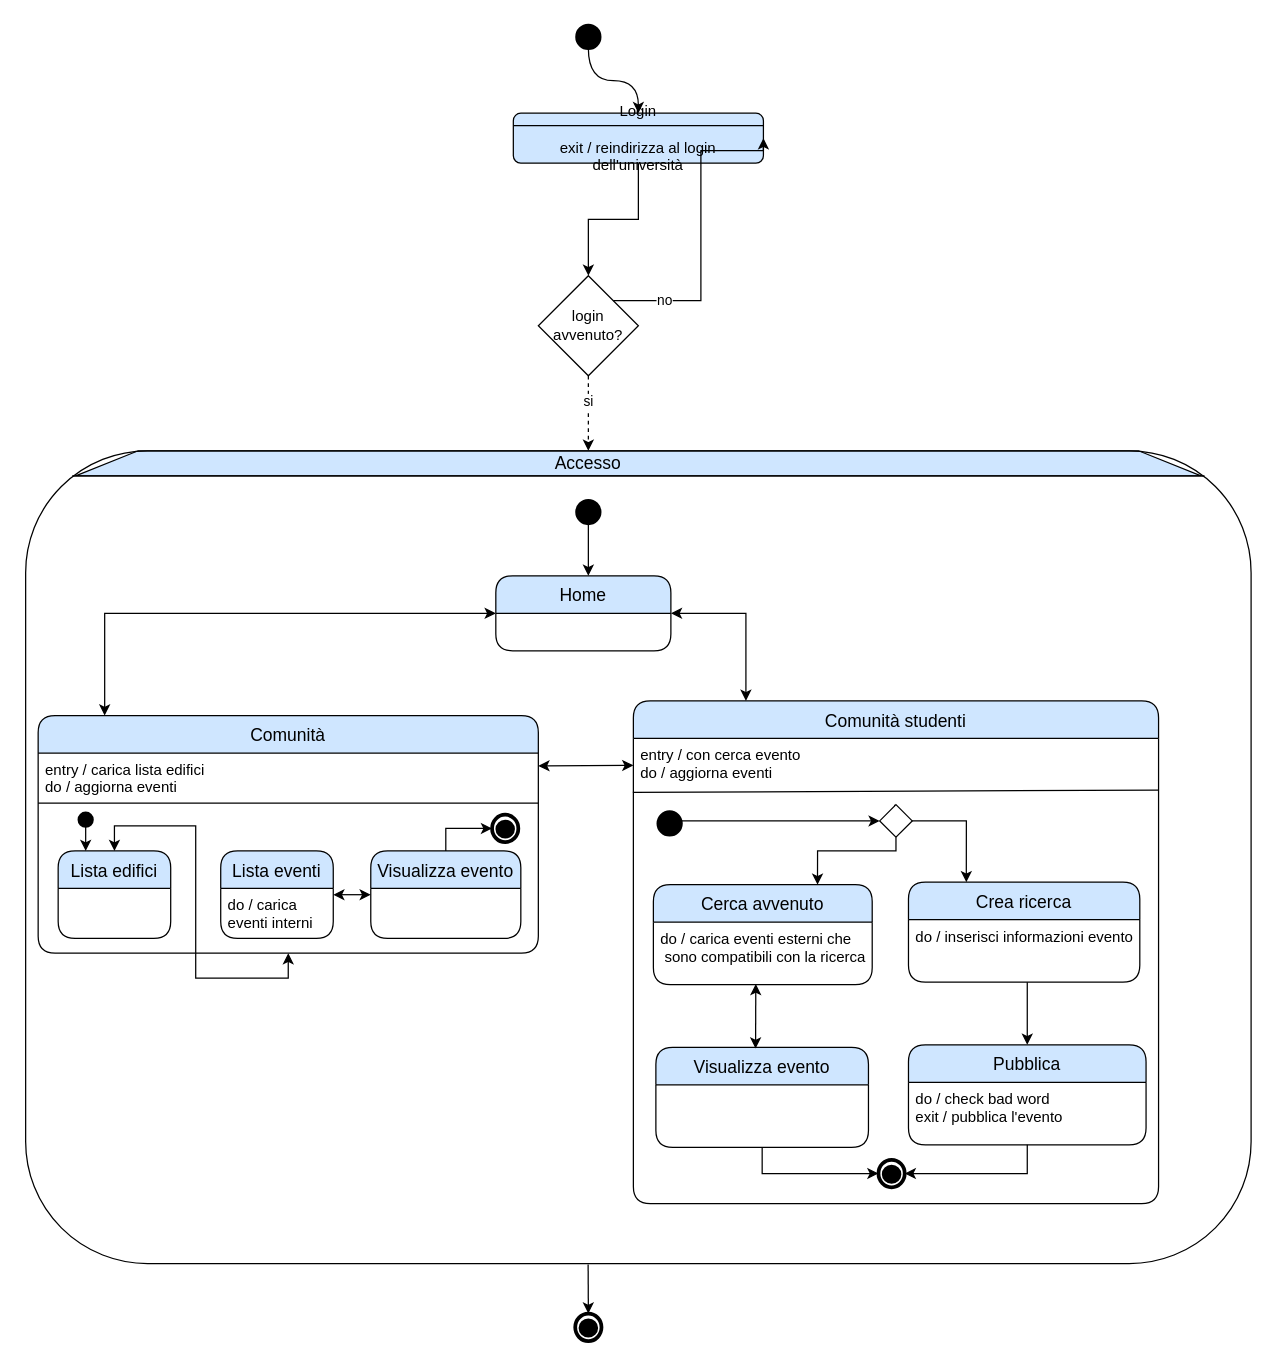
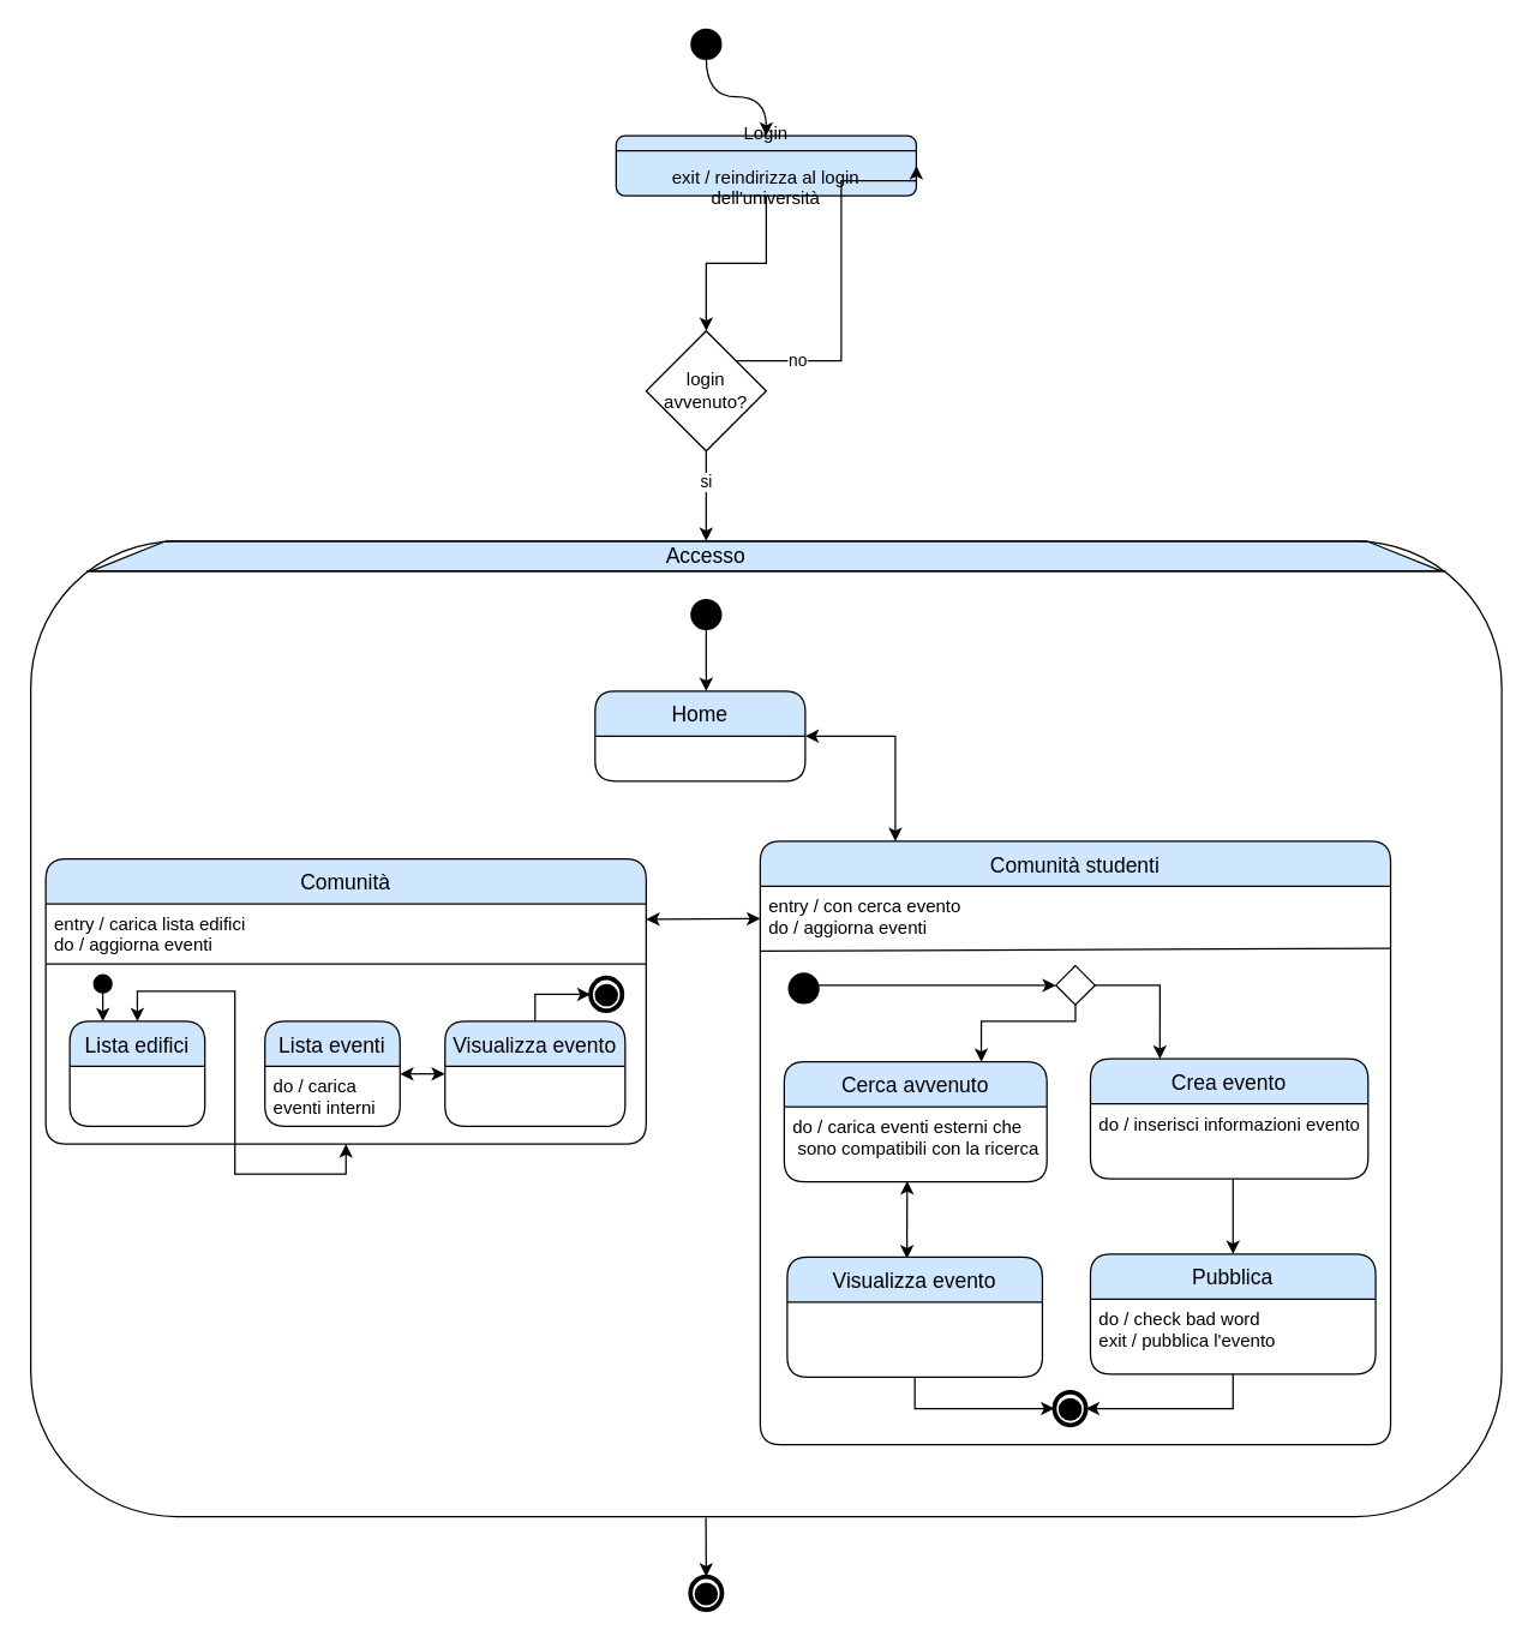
- <mxCell id="21" value="" style="edgeStyle=orthogonalEdgeStyle;rounded=0;orthogonalLoop=1;jettySize=auto;html=1;fontSize=14;dashed=1;" parent="1" source="23" target="60" edge="1"><mxGeometry relative="1" as="geometry" /></mxCell>
+ <mxCell id="21" value="" style="edgeStyle=orthogonalEdgeStyle;rounded=0;orthogonalLoop=1;jettySize=auto;html=1;fontSize=14;" parent="1" source="23" target="60" edge="1"><mxGeometry relative="1" as="geometry" /></mxCell>
- <mxCell id="28" style="edgeStyle=orthogonalEdgeStyle;rounded=0;orthogonalLoop=1;jettySize=auto;html=1;entryX=0.133;entryY=0;entryDx=0;entryDy=0;entryPerimeter=0;startArrow=classic;startFill=1;exitX=0;exitY=0.5;exitDx=0;exitDy=0;" parent="1" source="25" target="5" edge="1"><mxGeometry relative="1" as="geometry"><Array as="points"><mxPoint x="83" y="490" /></Array></mxGeometry></mxCell>
- <mxCell id="53" value="Crea ricerca" style="swimlane;childLayout=stackLayout;horizontal=1;startSize=30;horizontalStack=0;rounded=1;fontSize=14;fontStyle=0;strokeWidth=1;resizeParent=0;resizeLast=1;shadow=0;dashed=0;align=center;fillColor=#CFE6FF;" parent="1" vertex="1"><mxGeometry x="726" y="705" width="185" height="80" as="geometry" /></mxCell>
+ <mxCell id="53" value="Crea evento" style="swimlane;childLayout=stackLayout;horizontal=1;startSize=30;horizontalStack=0;rounded=1;fontSize=14;fontStyle=0;strokeWidth=1;resizeParent=0;resizeLast=1;shadow=0;dashed=0;align=center;fillColor=#CFE6FF;" parent="1" vertex="1"><mxGeometry x="726" y="705" width="185" height="80" as="geometry" /></mxCell>
